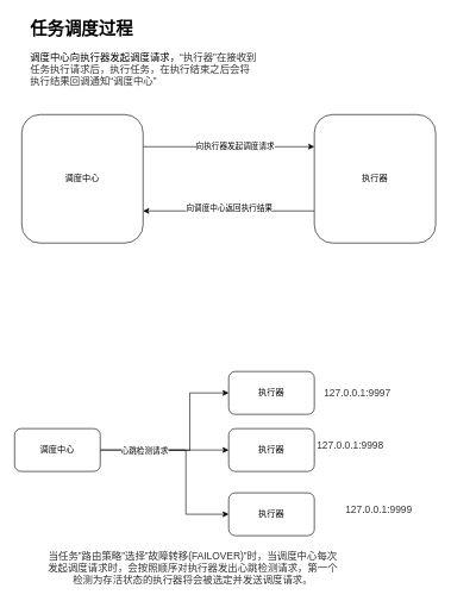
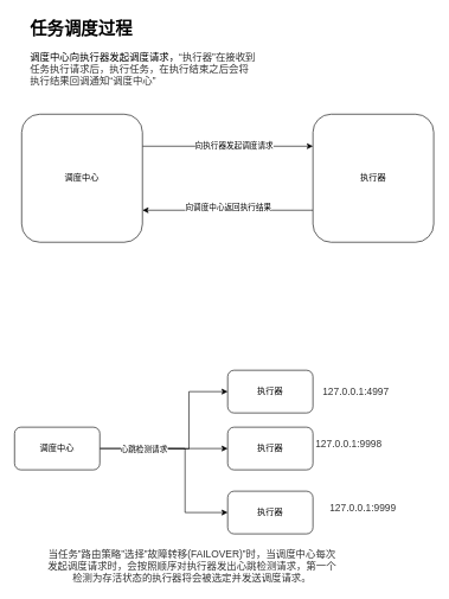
- <mxCell id="19" value="&lt;span style=&quot;color: rgb(51, 51, 51); font-family: &amp;quot;Microsoft YaHei&amp;quot;, Helvetica, &amp;quot;Meiryo UI&amp;quot;, &amp;quot;Malgun Gothic&amp;quot;, &amp;quot;Segoe UI&amp;quot;, &amp;quot;Trebuchet MS&amp;quot;, Monaco, monospace, Tahoma, STXihei, 华文细黑, STHeiti, &amp;quot;Helvetica Neue&amp;quot;, &amp;quot;Droid Sans&amp;quot;, &amp;quot;wenquanyi micro hei&amp;quot;, FreeSans, Arimo, Arial, SimSun, 宋体, Heiti, 黑体, sans-serif; font-size: 14px; text-align: left; text-wrap: wrap; background-color: rgb(255, 255, 255);&quot;&gt;127.0.0.1:9997&lt;/span&gt;" style="text;html=1;align=center;verticalAlign=middle;resizable=0;points=[];autosize=1;strokeColor=none;fillColor=none;" vertex="1" parent="1"><mxGeometry x="440" y="535" width="120" height="30" as="geometry" /></mxCell>
+ <mxCell id="19" value="&lt;span style=&quot;color: rgb(51, 51, 51); font-family: &amp;quot;Microsoft YaHei&amp;quot;, Helvetica, &amp;quot;Meiryo UI&amp;quot;, &amp;quot;Malgun Gothic&amp;quot;, &amp;quot;Segoe UI&amp;quot;, &amp;quot;Trebuchet MS&amp;quot;, Monaco, monospace, Tahoma, STXihei, 华文细黑, STHeiti, &amp;quot;Helvetica Neue&amp;quot;, &amp;quot;Droid Sans&amp;quot;, &amp;quot;wenquanyi micro hei&amp;quot;, FreeSans, Arimo, Arial, SimSun, 宋体, Heiti, 黑体, sans-serif; font-size: 14px; text-align: left; text-wrap: wrap; background-color: rgb(255, 255, 255);&quot;&gt;127.0.0.1:4997&lt;/span&gt;" style="text;html=1;align=center;verticalAlign=middle;resizable=0;points=[];autosize=1;strokeColor=none;fillColor=none;" vertex="1" parent="1"><mxGeometry x="440" y="535" width="120" height="30" as="geometry" /></mxCell>
- <mxCell id="21" value="&lt;span style=&quot;color: rgb(51, 51, 51); font-family: &amp;quot;Microsoft YaHei&amp;quot;, Helvetica, &amp;quot;Meiryo UI&amp;quot;, &amp;quot;Malgun Gothic&amp;quot;, &amp;quot;Segoe UI&amp;quot;, &amp;quot;Trebuchet MS&amp;quot;, Monaco, monospace, Tahoma, STXihei, 华文细黑, STHeiti, &amp;quot;Helvetica Neue&amp;quot;, &amp;quot;Droid Sans&amp;quot;, &amp;quot;wenquanyi micro hei&amp;quot;, FreeSans, Arimo, Arial, SimSun, 宋体, Heiti, 黑体, sans-serif; font-size: 14px; text-align: left; text-wrap: wrap; background-color: rgb(255, 255, 255);&quot;&gt;127.0.0.1:9999&lt;/span&gt;" style="text;html=1;align=center;verticalAlign=middle;resizable=0;points=[];autosize=1;strokeColor=none;fillColor=none;" vertex="1" parent="1"><mxGeometry x="470" y="698" width="120" height="30" as="geometry" /></mxCell>
+ <mxCell id="21" value="&lt;span style=&quot;color: rgb(51, 51, 51); font-family: &amp;quot;Microsoft YaHei&amp;quot;, Helvetica, &amp;quot;Meiryo UI&amp;quot;, &amp;quot;Malgun Gothic&amp;quot;, &amp;quot;Segoe UI&amp;quot;, &amp;quot;Trebuchet MS&amp;quot;, Monaco, monospace, Tahoma, STXihei, 华文细黑, STHeiti, &amp;quot;Helvetica Neue&amp;quot;, &amp;quot;Droid Sans&amp;quot;, &amp;quot;wenquanyi micro hei&amp;quot;, FreeSans, Arimo, Arial, SimSun, 宋体, Heiti, 黑体, sans-serif; font-size: 14px; text-align: left; text-wrap: wrap; background-color: rgb(255, 255, 255);&quot;&gt;127.0.0.1:9999&lt;/span&gt;" style="text;html=1;align=center;verticalAlign=middle;resizable=0;points=[];autosize=1;strokeColor=none;fillColor=none;" vertex="1" parent="1"><mxGeometry x="450" y="698" width="120" height="30" as="geometry" /></mxCell>
